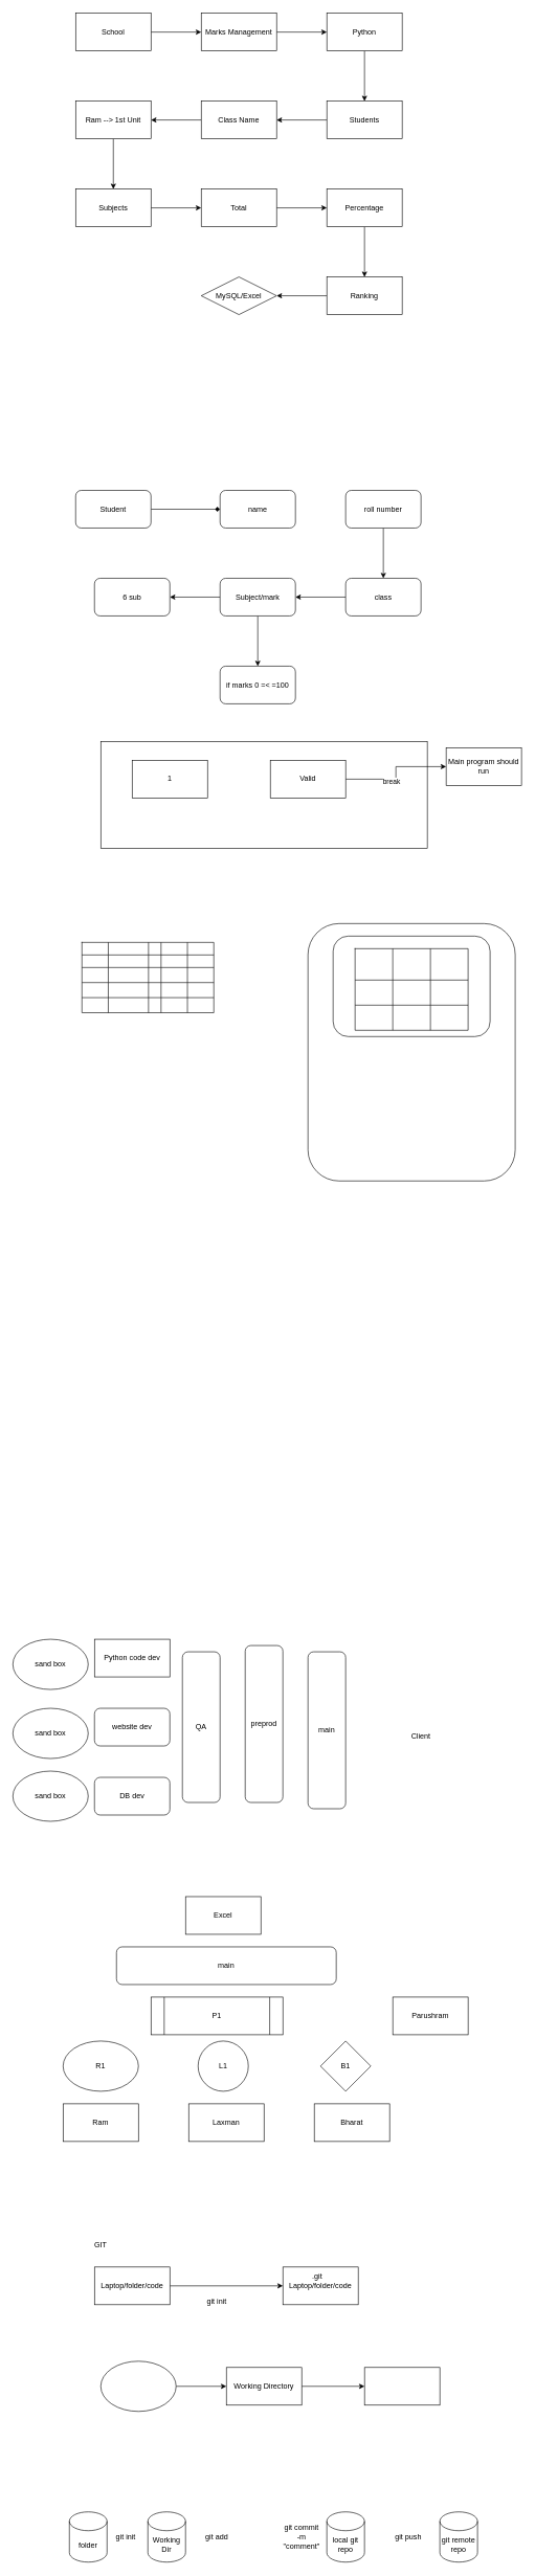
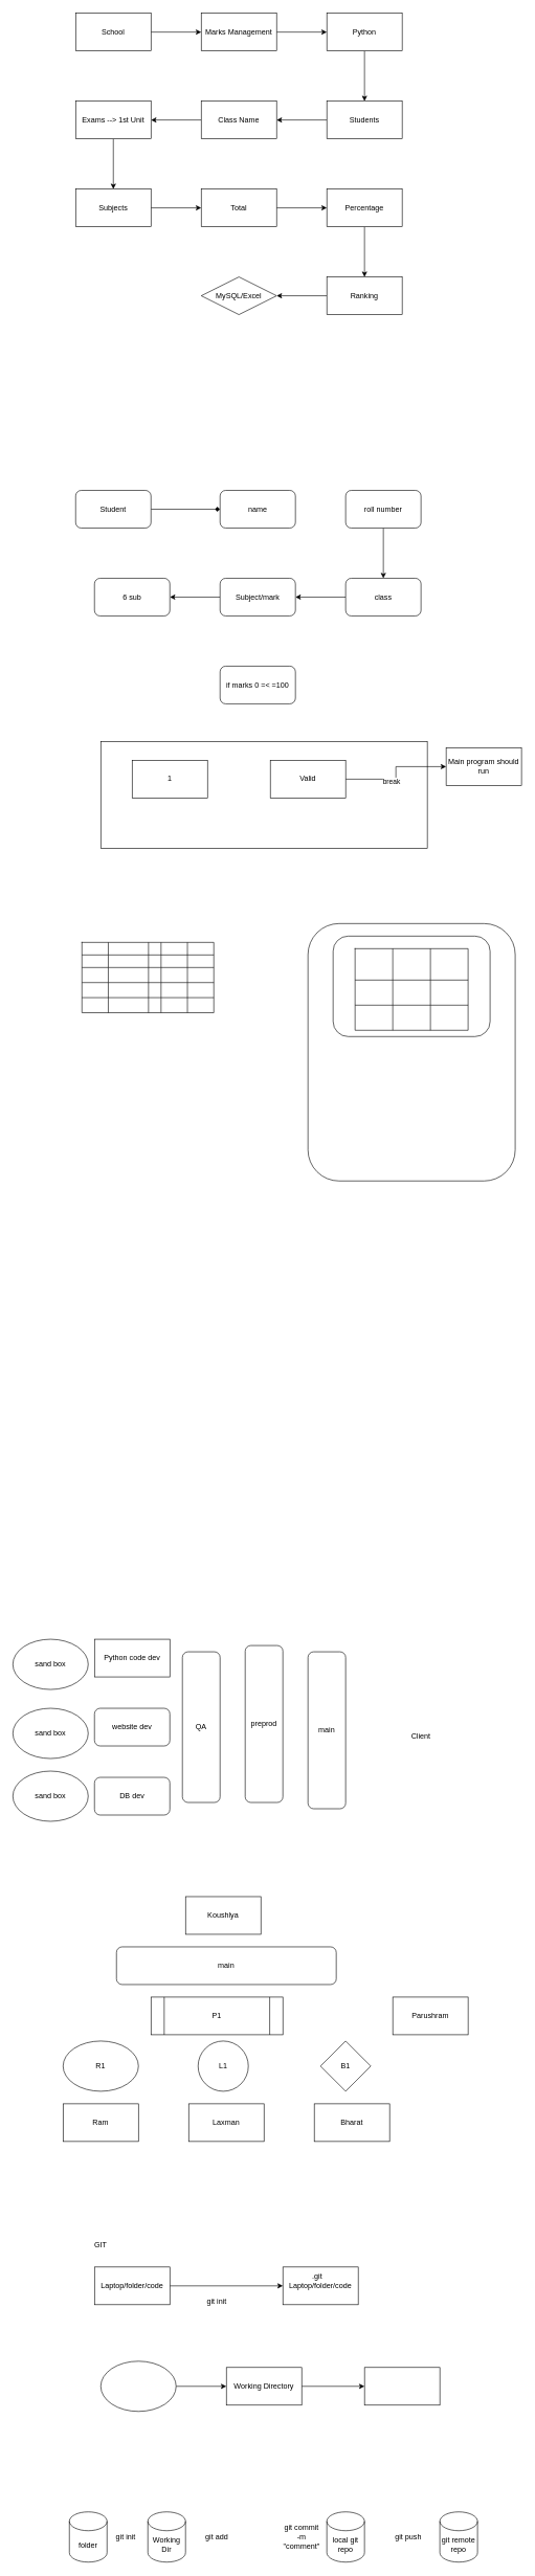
- <mxCell id="13" value="Ram --&amp;gt; 1st Unit" style="whiteSpace=wrap;html=1;rounded=0;" parent="1" vertex="1"><mxGeometry x="120" y="160" width="120" height="60" as="geometry" /></mxCell>
+ <mxCell id="13" value="Exams --&amp;gt; 1st Unit" style="whiteSpace=wrap;html=1;rounded=0;" parent="1" vertex="1"><mxGeometry x="120" y="160" width="120" height="60" as="geometry" /></mxCell>
- <mxCell id="31" value="" style="edgeStyle=orthogonalEdgeStyle;rounded=0;orthogonalLoop=1;jettySize=auto;html=1;" parent="1" source="32" target="34" edge="1"><mxGeometry relative="1" as="geometry" /></mxCell>
- <mxCell id="92" value="Excel" style="rounded=0;whiteSpace=wrap;html=1;" parent="1" vertex="1"><mxGeometry x="295" y="3020" width="120" height="60" as="geometry" /></mxCell>
+ <mxCell id="92" value="Koushlya" style="rounded=0;whiteSpace=wrap;html=1;" parent="1" vertex="1"><mxGeometry x="295" y="3020" width="120" height="60" as="geometry" /></mxCell>
